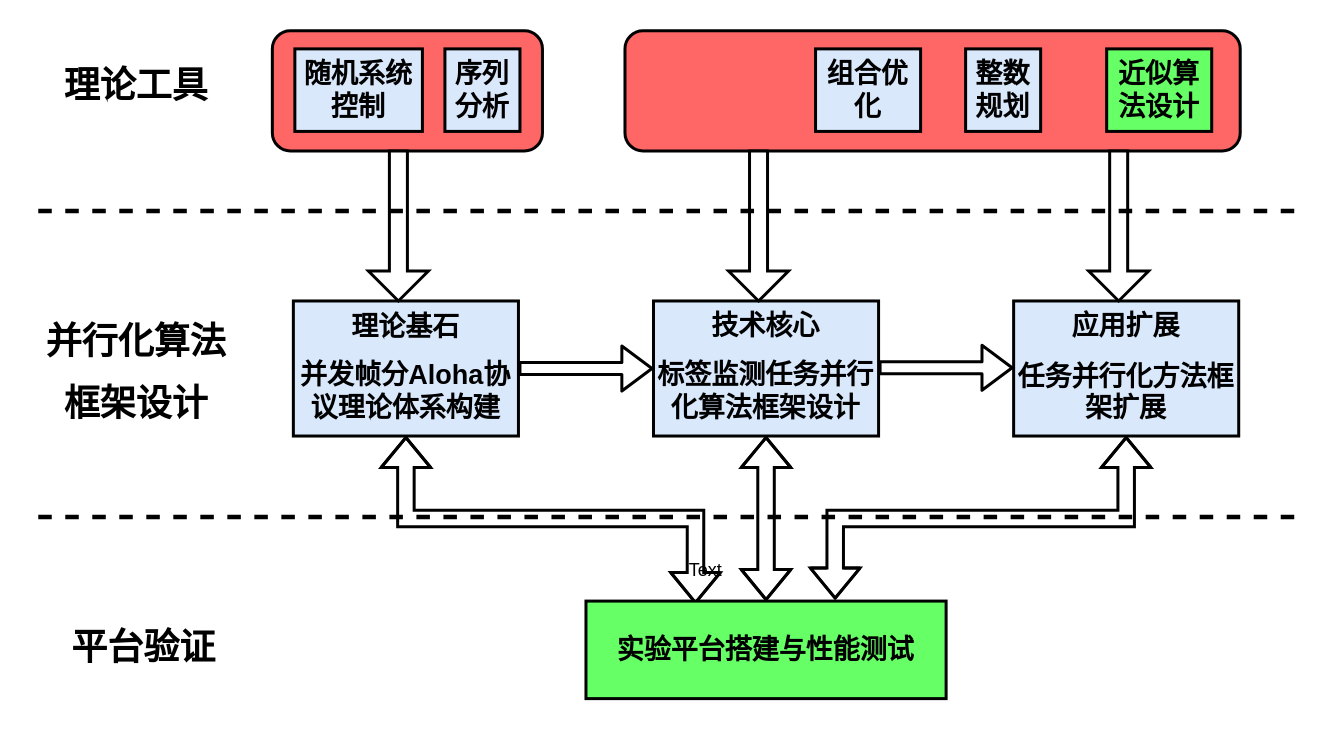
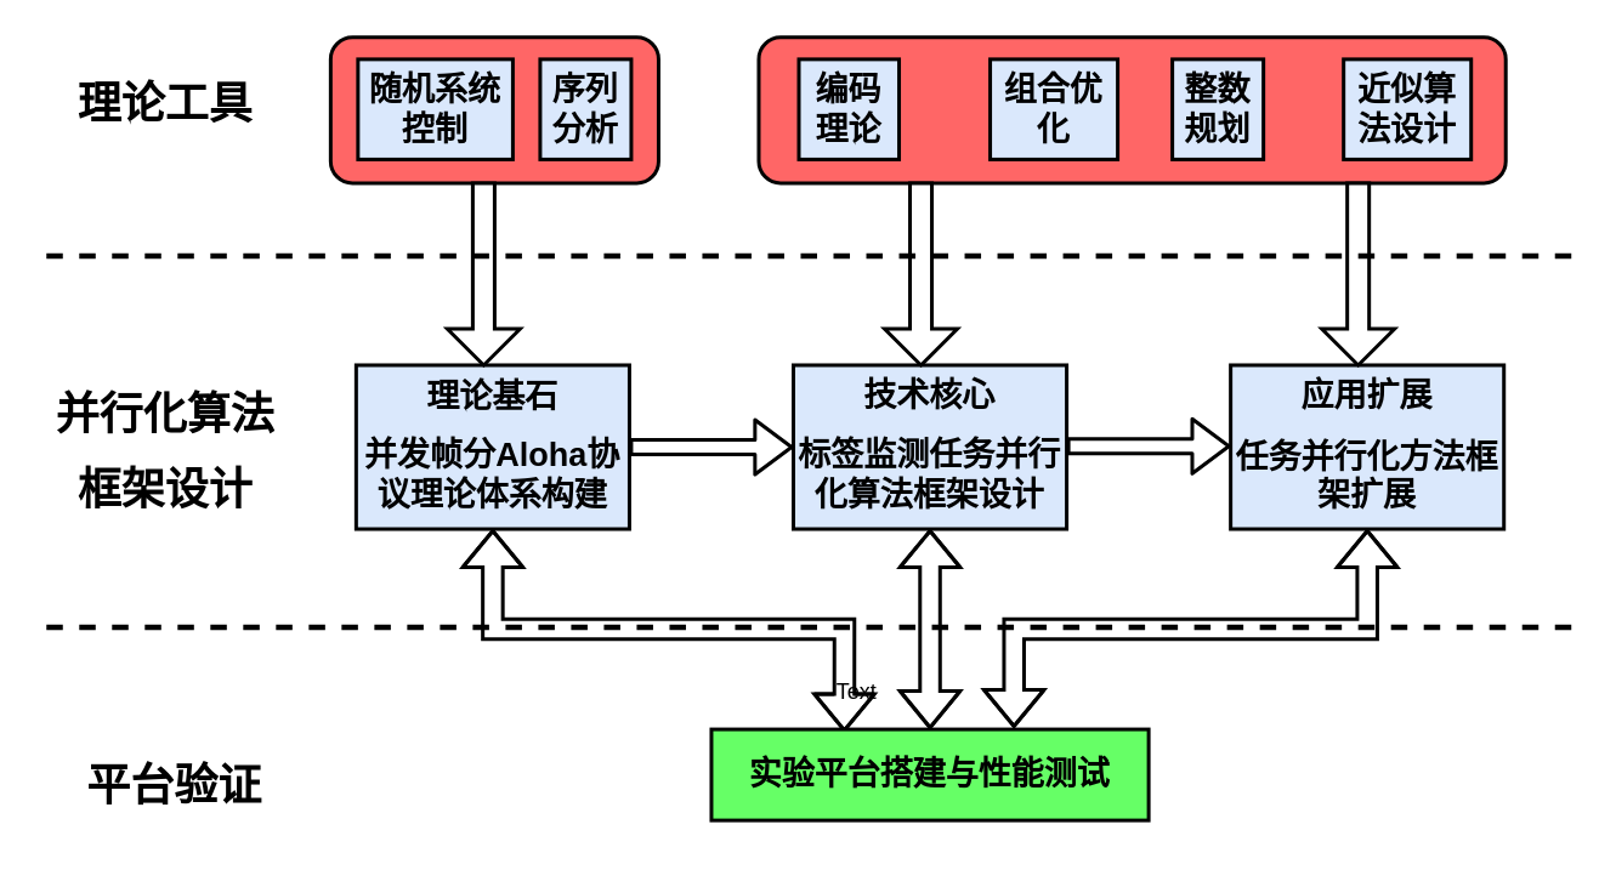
+ <mxCell id="20" value="&lt;p&gt;&lt;span style=&quot;font-size: 18px&quot;&gt;&lt;b&gt;编码理论&lt;/b&gt;&lt;/span&gt;&lt;/p&gt;" style="rounded=0;whiteSpace=wrap;html=1;strokeWidth=2;fillColor=#dae8fc;strokeColor=#000000;" vertex="1" parent="1"><mxGeometry x="438" y="32" width="55" height="55" as="geometry" /></mxCell>
- <mxCell id="21" value="&lt;p&gt;&lt;span style=&quot;font-size: 18px&quot;&gt;&lt;b&gt;近似算法设计&lt;/b&gt;&lt;/span&gt;&lt;/p&gt;" style="rounded=0;whiteSpace=wrap;html=1;strokeWidth=2;fillColor=#66ff66;strokeColor=#000000;" vertex="1" parent="1"><mxGeometry x="737" y="32" width="70" height="55" as="geometry" /></mxCell>
+ <mxCell id="21" value="&lt;p&gt;&lt;span style=&quot;font-size: 18px&quot;&gt;&lt;b&gt;近似算法设计&lt;/b&gt;&lt;/span&gt;&lt;/p&gt;" style="rounded=0;whiteSpace=wrap;html=1;strokeWidth=2;fillColor=#dae8fc;strokeColor=#000000;" vertex="1" parent="1"><mxGeometry x="737" y="32" width="70" height="55" as="geometry" /></mxCell>
- <mxCell id="12" value="&lt;p&gt;&lt;span style=&quot;font-size: 18px&quot;&gt;&lt;b&gt;实验平台搭建与性能测试&lt;/b&gt;&lt;/span&gt;&lt;/p&gt;" style="rounded=0;whiteSpace=wrap;html=1;strokeWidth=2;fillColor=#66FF66;strokeColor=#000000;" vertex="1" parent="1"><mxGeometry x="390" y="400" width="240" height="65" as="geometry" /></mxCell>
+ <mxCell id="12" value="&lt;p&gt;&lt;span style=&quot;font-size: 18px&quot;&gt;&lt;b&gt;实验平台搭建与性能测试&lt;/b&gt;&lt;/span&gt;&lt;/p&gt;" style="rounded=0;whiteSpace=wrap;html=1;strokeWidth=2;fillColor=#66FF66;strokeColor=#000000;" vertex="1" parent="1"><mxGeometry x="390" y="400" width="240" height="50" as="geometry" /></mxCell>
